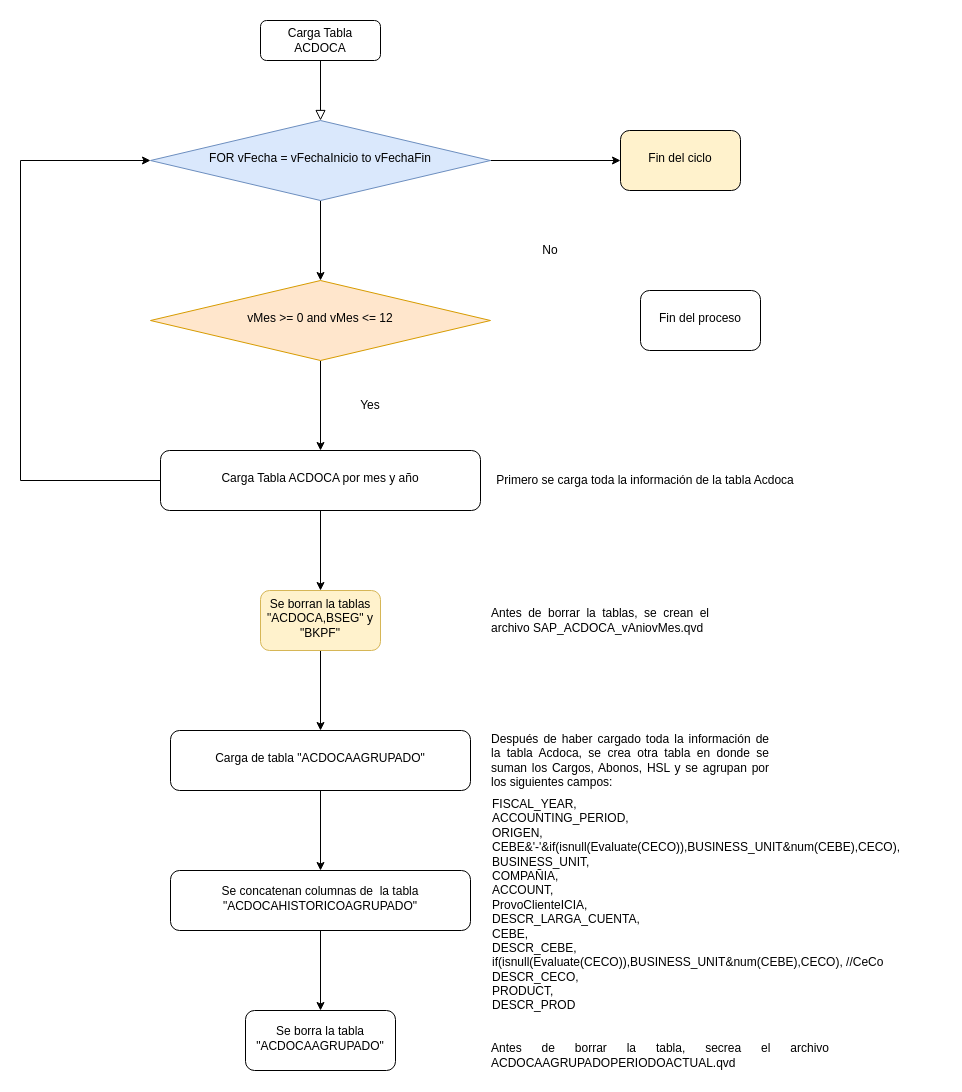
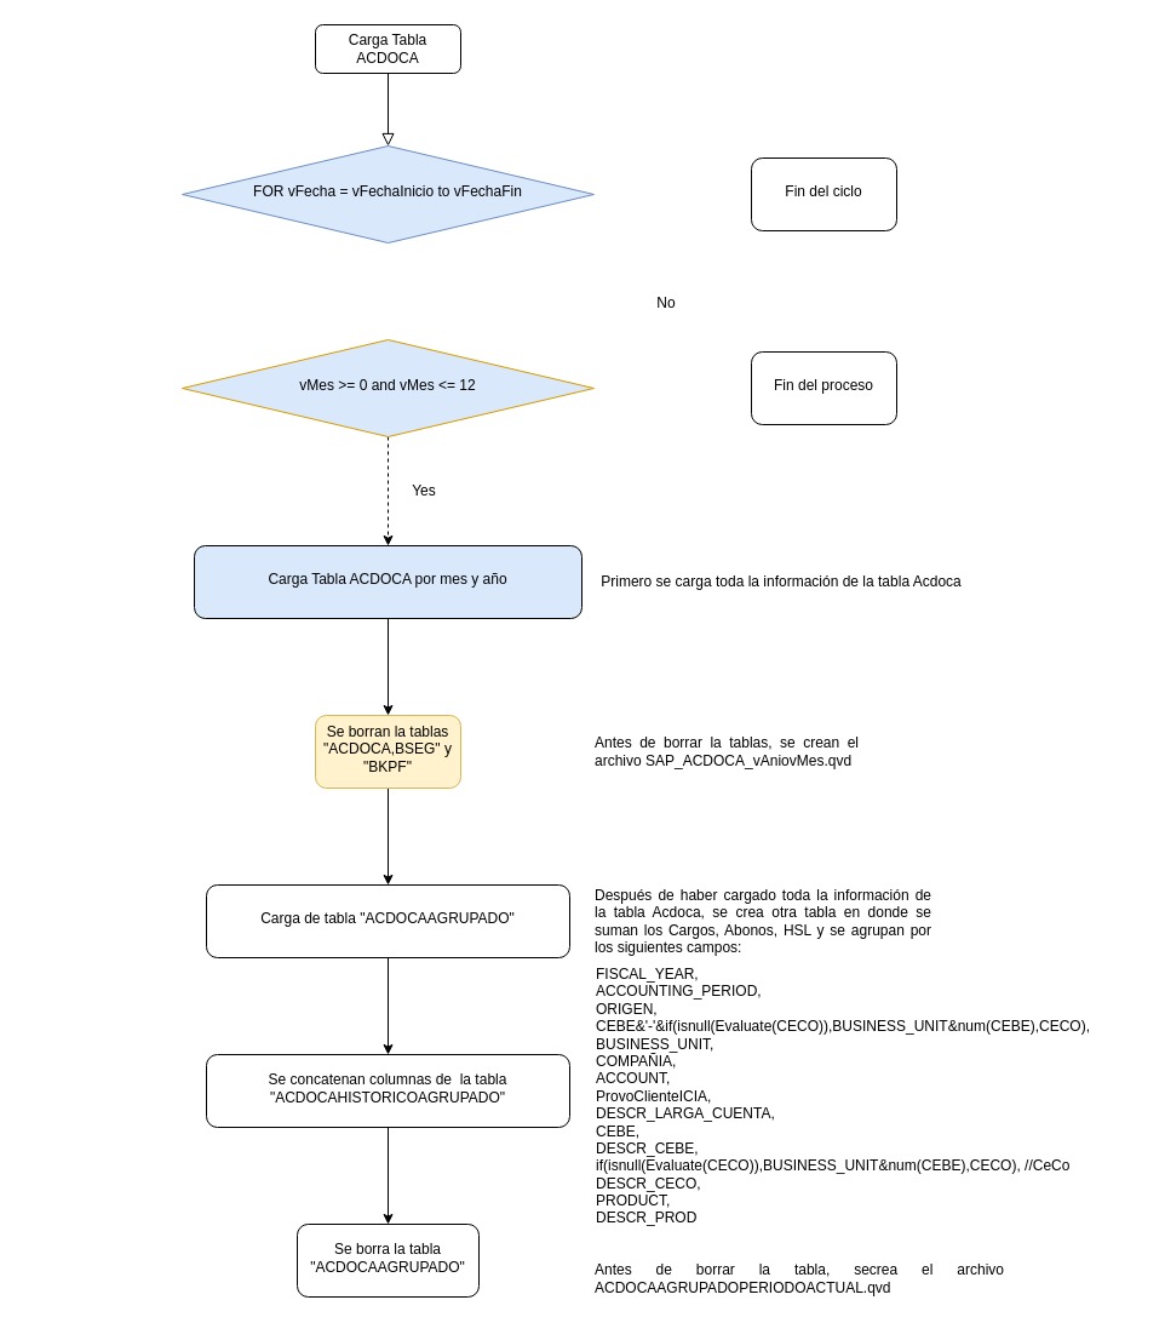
- <mxCell id="4" value="" style="edgeStyle=orthogonalEdgeStyle;rounded=0;orthogonalLoop=1;jettySize=auto;html=1;" edge="1" parent="1" source="6" target="7"><mxGeometry relative="1" as="geometry" /></mxCell>
- <mxCell id="7" value="Fin del ciclo" style="rounded=1;whiteSpace=wrap;html=1;shadow=0;strokeWidth=1;spacing=6;spacingTop=-4;fillColor=#fff2cc;" vertex="1" parent="1"><mxGeometry x="620" y="130" width="120" height="60" as="geometry" /></mxCell>
+ <mxCell id="7" value="Fin del ciclo" style="rounded=1;whiteSpace=wrap;html=1;shadow=0;strokeWidth=1;spacing=6;spacingTop=-4;" vertex="1" parent="1"><mxGeometry x="620" y="130" width="120" height="60" as="geometry" /></mxCell>
- <mxCell id="5" value="" style="edgeStyle=orthogonalEdgeStyle;rounded=0;orthogonalLoop=1;jettySize=auto;html=1;" edge="1" parent="1" source="6" target="10"><mxGeometry relative="1" as="geometry" /></mxCell>
- <mxCell id="10" value="vMes &amp;gt;= 0 and vMes &amp;lt;= 12" style="rhombus;whiteSpace=wrap;html=1;shadow=0;fontFamily=Helvetica;fontSize=12;align=center;strokeWidth=1;spacing=6;spacingTop=-4;fillColor=#ffe6cc;strokeColor=#d79b00;" vertex="1" parent="1"><mxGeometry x="150" y="280" width="340" height="80" as="geometry" /></mxCell>
+ <mxCell id="10" value="vMes &amp;gt;= 0 and vMes &amp;lt;= 12" style="rhombus;whiteSpace=wrap;html=1;shadow=0;fontFamily=Helvetica;fontSize=12;align=center;strokeWidth=1;spacing=6;spacingTop=-4;fillColor=#dae8fc;strokeColor=#d79b00;" vertex="1" parent="1"><mxGeometry x="150" y="280" width="340" height="80" as="geometry" /></mxCell>
- <mxCell id="11" value="Fin del proceso" style="rounded=1;whiteSpace=wrap;html=1;shadow=0;strokeWidth=1;spacing=6;spacingTop=-4;" vertex="1" parent="1"><mxGeometry x="640" y="290" width="120" height="60" as="geometry" /></mxCell>
+ <mxCell id="11" value="Fin del proceso" style="rounded=1;whiteSpace=wrap;html=1;shadow=0;strokeWidth=1;spacing=6;spacingTop=-4;" vertex="1" parent="1"><mxGeometry x="620" y="290" width="120" height="60" as="geometry" /></mxCell>
- <mxCell id="14" value="" style="edgeStyle=elbowEdgeStyle;elbow=horizontal;endArrow=classic;html=1;rounded=0;exitX=0;exitY=0.5;exitDx=0;exitDy=0;entryX=0;entryY=0.5;entryDx=0;entryDy=0;" edge="1" parent="1" source="13" target="6"><mxGeometry width="50" height="50" relative="1" as="geometry"><mxPoint x="370" y="320" as="sourcePoint" /><mxPoint x="420" y="270" as="targetPoint" /><Array as="points"><mxPoint x="20" y="200" /><mxPoint x="30" y="370" /></Array></mxGeometry></mxCell>
- <mxCell id="9" value="" style="edgeStyle=orthogonalEdgeStyle;rounded=0;orthogonalLoop=1;jettySize=auto;html=1;" edge="1" parent="1" source="10" target="13"><mxGeometry relative="1" as="geometry" /></mxCell>
+ <mxCell id="9" value="" style="edgeStyle=orthogonalEdgeStyle;rounded=0;orthogonalLoop=1;jettySize=auto;html=1;dashed=1;" edge="1" parent="1" source="10" target="13"><mxGeometry relative="1" as="geometry" /></mxCell>
- <mxCell id="25" value="Yes" style="text;html=1;strokeColor=none;fillColor=none;align=center;verticalAlign=middle;whiteSpace=wrap;rounded=0;" vertex="1" parent="1"><mxGeometry x="340" y="390" width="60" height="30" as="geometry" /></mxCell>
+ <mxCell id="25" value="Yes" style="text;html=1;strokeColor=none;fillColor=none;align=center;verticalAlign=middle;whiteSpace=wrap;rounded=0;" vertex="1" parent="1"><mxGeometry x="320" y="390" width="60" height="30" as="geometry" /></mxCell>
- <mxCell id="13" value="Carga Tabla ACDOCA por mes y año" style="rounded=1;whiteSpace=wrap;html=1;shadow=0;strokeWidth=1;spacing=6;spacingTop=-4;" vertex="1" parent="1"><mxGeometry x="160" y="450" width="320" height="60" as="geometry" /></mxCell>
+ <mxCell id="13" value="Carga Tabla ACDOCA por mes y año" style="rounded=1;whiteSpace=wrap;html=1;shadow=0;strokeWidth=1;spacing=6;spacingTop=-4;fillColor=#dae8fc;" vertex="1" parent="1"><mxGeometry x="160" y="450" width="320" height="60" as="geometry" /></mxCell>
